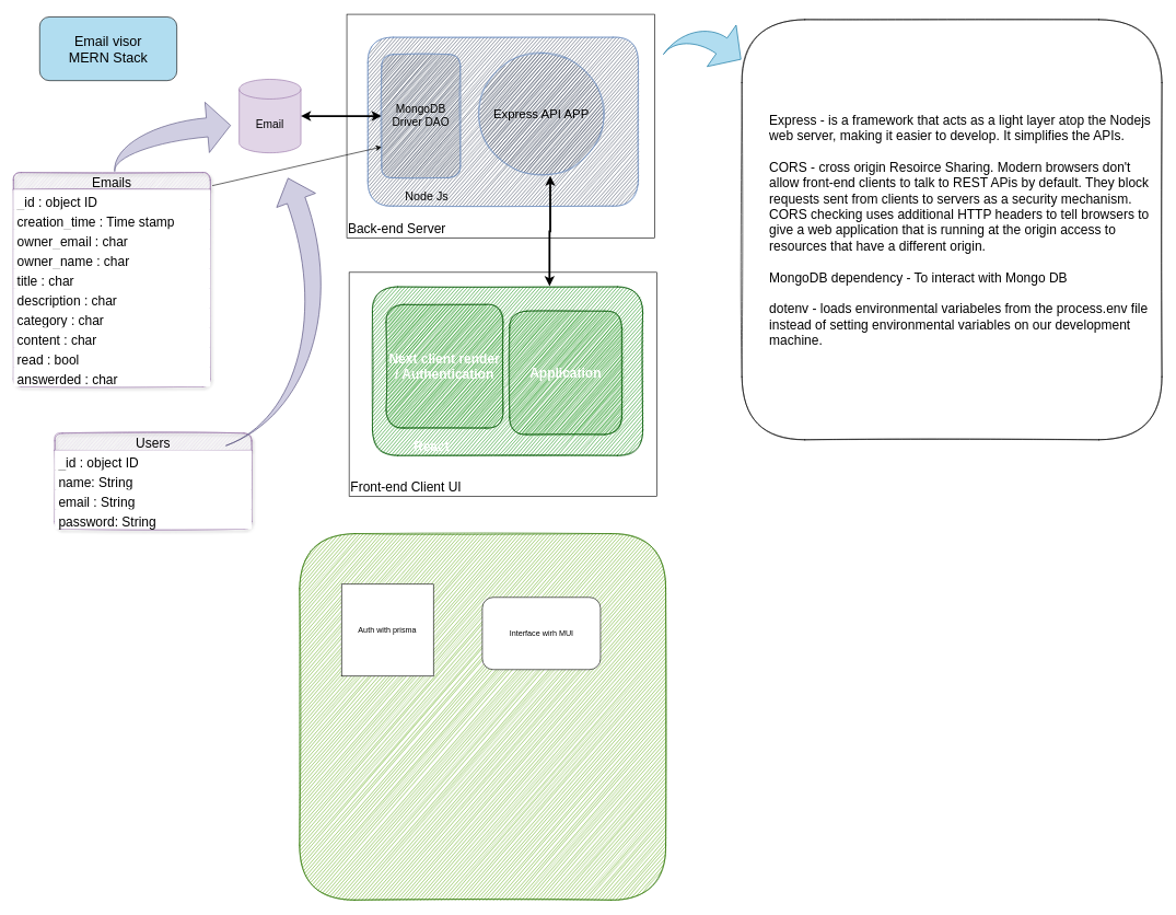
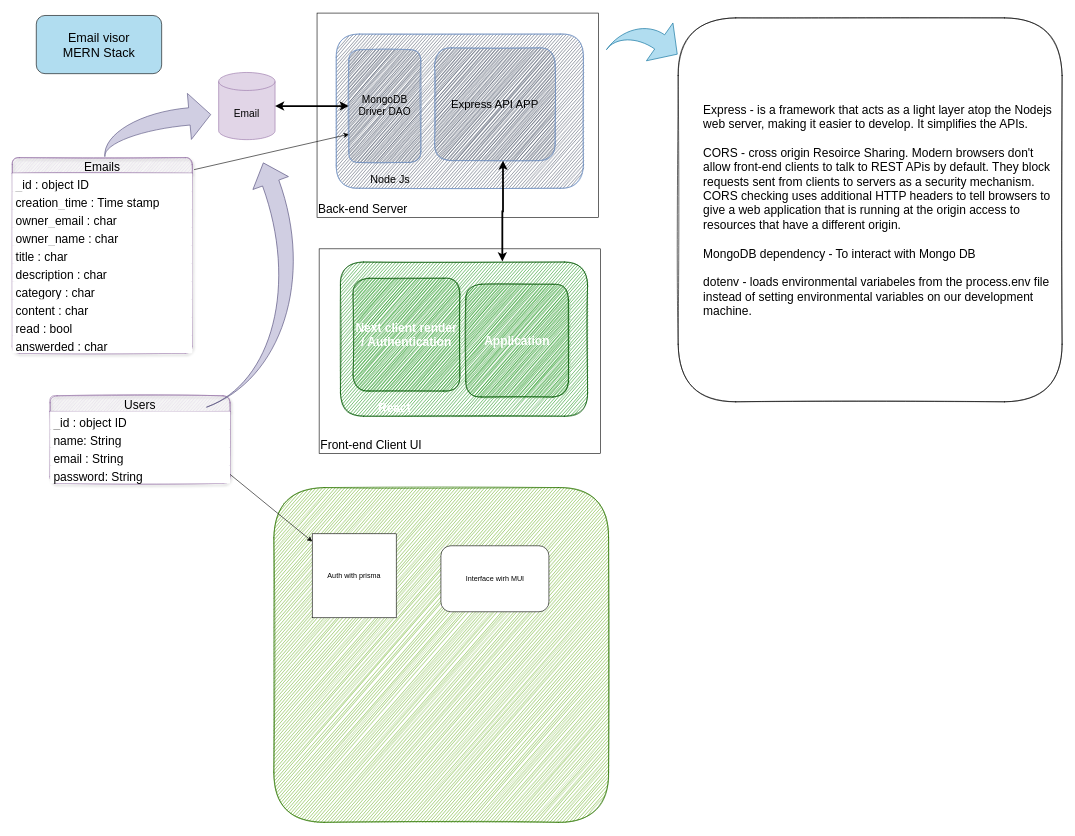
- <mxCell id="8" value="&lt;font style=&quot;font-size: 19px;&quot;&gt;Express API APP&lt;/font&gt;" style="ellipse;whiteSpace=wrap;html=1;fillColor=#3d4a5c;strokeColor=#6c8ebf;sketch=1;shadow=0;" parent="1" vertex="1"><mxGeometry x="724" y="79" width="201" height="188" as="geometry" /></mxCell>
+ <mxCell id="8" value="&lt;font style=&quot;font-size: 19px;&quot;&gt;Express API APP&lt;/font&gt;" style="rounded=1;whiteSpace=wrap;html=1;fillColor=#3d4a5c;strokeColor=#6c8ebf;sketch=1;shadow=0;" parent="1" vertex="1"><mxGeometry x="724" y="79" width="201" height="188" as="geometry" /></mxCell>
+ <mxCell id="38" style="edgeStyle=none;html=1;exitX=1;exitY=0.5;exitDx=0;exitDy=0;" parent="1" source="35" target="29" edge="1"><mxGeometry relative="1" as="geometry" /></mxCell>
